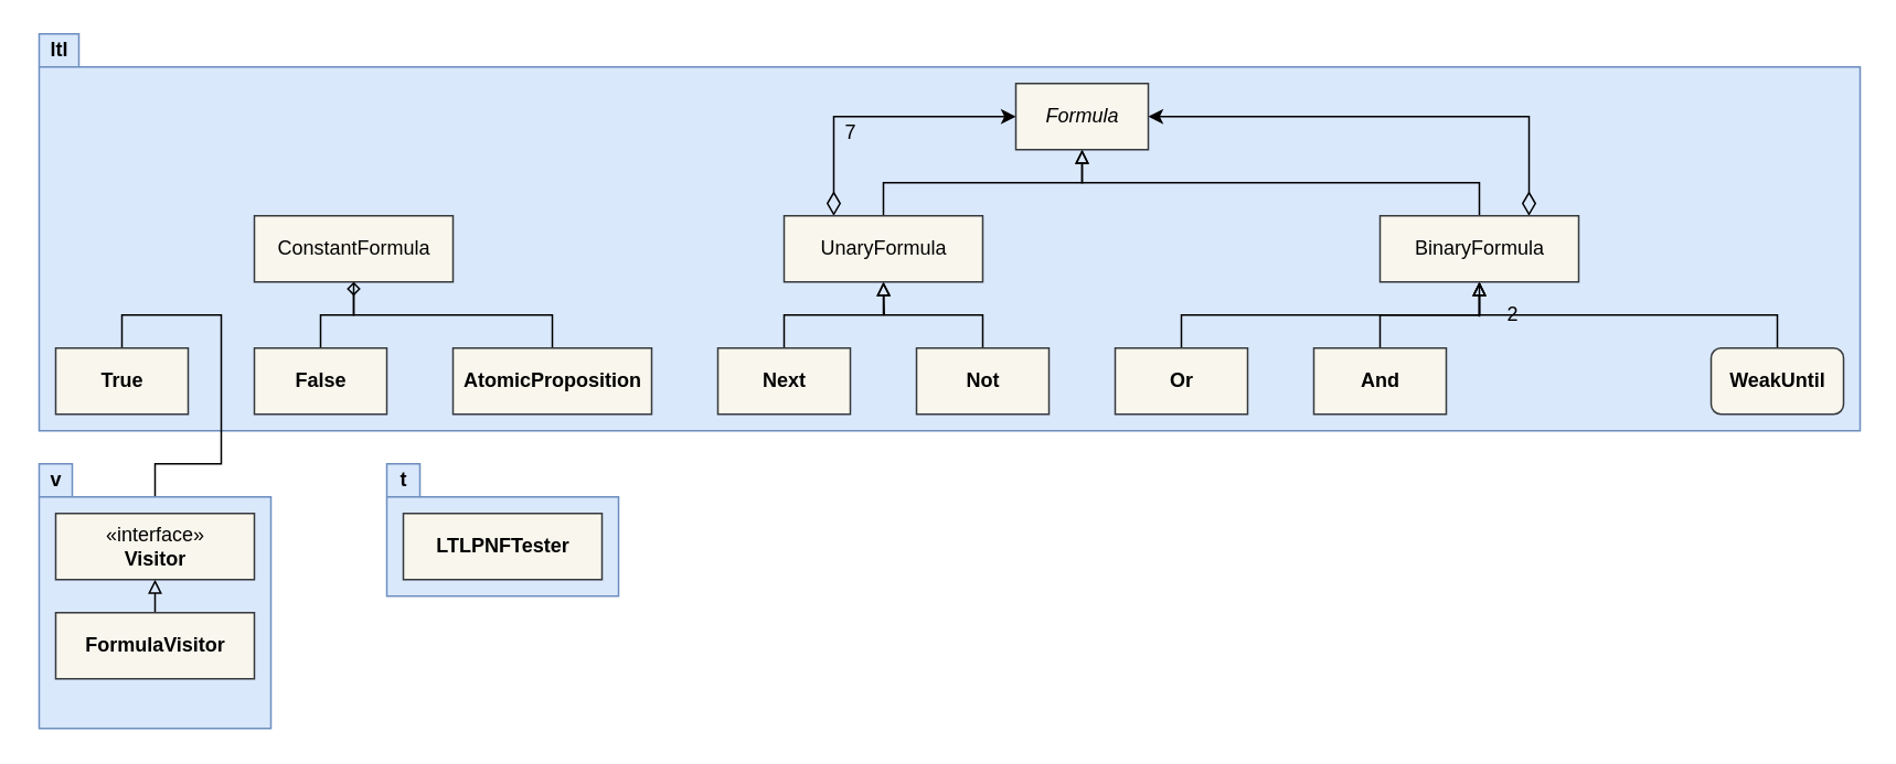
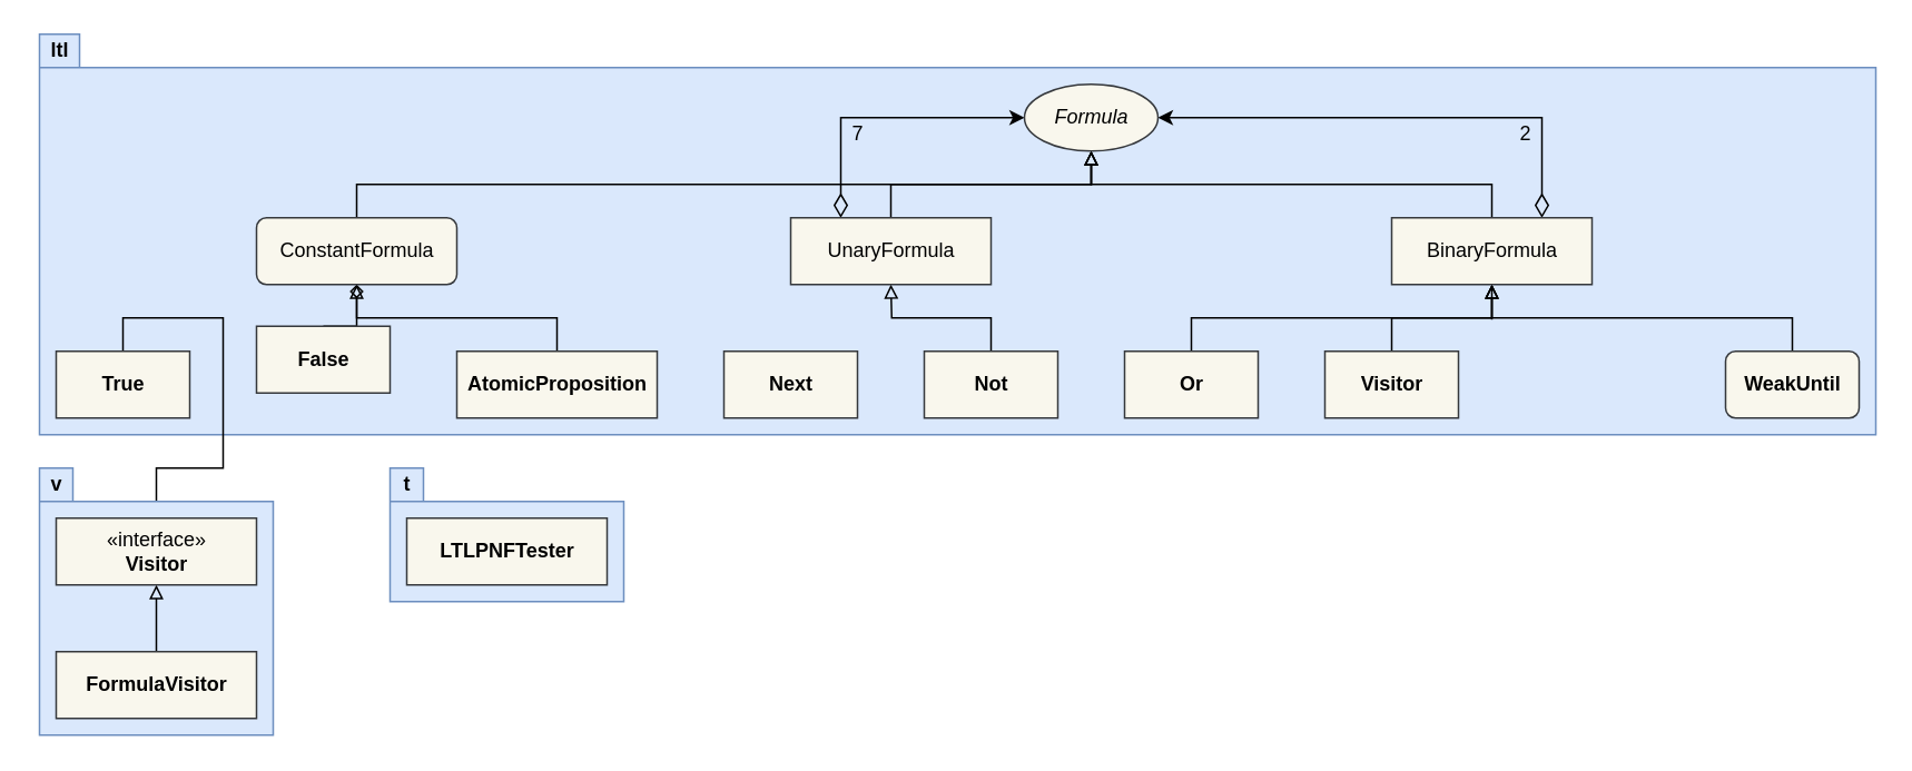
- <mxCell id="28" value="Formula" style="html=1;fillColor=#f9f7ed;strokeColor=#36393d;fontStyle=2" vertex="1" parent="1"><mxGeometry x="613" y="50" width="80" height="40" as="geometry" /></mxCell>
+ <mxCell id="28" value="Formula" style="ellipse;html=1;fillColor=#f9f7ed;strokeColor=#36393d;fontStyle=2;" vertex="1" parent="1"><mxGeometry x="613" y="50" width="80" height="40" as="geometry" /></mxCell>
+ <mxCell id="20" style="edgeStyle=orthogonalEdgeStyle;rounded=0;orthogonalLoop=1;jettySize=auto;html=1;exitX=0.5;exitY=0;exitDx=0;exitDy=0;entryX=0.5;entryY=1;entryDx=0;entryDy=0;endArrow=block;endFill=0;" edge="1" parent="1" source="21" target="28"><mxGeometry relative="1" as="geometry" /></mxCell>
- <mxCell id="21" value="ConstantFormula" style="html=1;fillColor=#f9f7ed;strokeColor=#36393d;" vertex="1" parent="1"><mxGeometry x="153" y="130" width="120" height="40" as="geometry" /></mxCell>
+ <mxCell id="21" value="ConstantFormula" style="html=1;fillColor=#f9f7ed;strokeColor=#36393d;rounded=1;" vertex="1" parent="1"><mxGeometry x="153" y="130" width="120" height="40" as="geometry" /></mxCell>
- <mxCell id="8" style="edgeStyle=orthogonalEdgeStyle;rounded=0;orthogonalLoop=1;jettySize=auto;html=1;exitX=0.5;exitY=0;exitDx=0;exitDy=0;entryX=0.5;entryY=1;entryDx=0;entryDy=0;endArrow=none;endFill=0;" edge="1" parent="1" source="9" target="21"><mxGeometry relative="1" as="geometry" /></mxCell>
+ <mxCell id="8" style="edgeStyle=orthogonalEdgeStyle;rounded=0;orthogonalLoop=1;jettySize=auto;html=1;exitX=0.5;exitY=0;exitDx=0;exitDy=0;entryX=0.5;entryY=1;entryDx=0;entryDy=0;endArrow=block;endFill=0;" edge="1" parent="1" source="9" target="21"><mxGeometry relative="1" as="geometry" /></mxCell>
- <mxCell id="10" style="edgeStyle=orthogonalEdgeStyle;rounded=0;orthogonalLoop=1;jettySize=auto;html=1;exitX=0.5;exitY=0;exitDx=0;exitDy=0;entryX=0.5;entryY=1;entryDx=0;entryDy=0;endArrow=block;endFill=0;" edge="1" parent="1" source="11" target="24"><mxGeometry relative="1" as="geometry" /></mxCell>
- <mxCell id="30" value="2" style="text;html=1;align=center;verticalAlign=middle;resizable=0;points=[];autosize=1;" vertex="1" parent="1"><mxGeometry x="903" y="180" width="20" height="20" as="geometry" /></mxCell>
+ <mxCell id="30" value="2" style="text;html=1;align=center;verticalAlign=middle;resizable=0;points=[];autosize=1;" vertex="1" parent="1"><mxGeometry x="903" y="70" width="20" height="20" as="geometry" /></mxCell>
- <mxCell id="7" value="False" style="html=1;fillColor=#f9f7ed;strokeColor=#36393d;fontStyle=1" vertex="1" parent="1"><mxGeometry x="153" y="210" width="80" height="40" as="geometry" /></mxCell>
+ <mxCell id="7" value="False" style="html=1;fillColor=#f9f7ed;strokeColor=#36393d;fontStyle=1" vertex="1" parent="1"><mxGeometry x="153" y="195" width="80" height="40" as="geometry" /></mxCell>
- <mxCell id="17" value="And" style="html=1;fillColor=#f9f7ed;strokeColor=#36393d;fontStyle=1" vertex="1" parent="1"><mxGeometry x="793" y="210" width="80" height="40" as="geometry" /></mxCell>
+ <mxCell id="17" value="Visitor" style="html=1;fillColor=#f9f7ed;strokeColor=#36393d;fontStyle=1" vertex="1" parent="1"><mxGeometry x="793" y="210" width="80" height="40" as="geometry" /></mxCell>
- <mxCell id="34" value="FormulaVisitor" style="html=1;fillColor=#f9f7ed;strokeColor=#36393d;fontStyle=1" vertex="1" parent="1"><mxGeometry x="33" y="370" width="120" height="40" as="geometry" /></mxCell>
+ <mxCell id="34" value="FormulaVisitor" style="html=1;fillColor=#f9f7ed;strokeColor=#36393d;fontStyle=1" vertex="1" parent="1"><mxGeometry x="33" y="390" width="120" height="40" as="geometry" /></mxCell>
